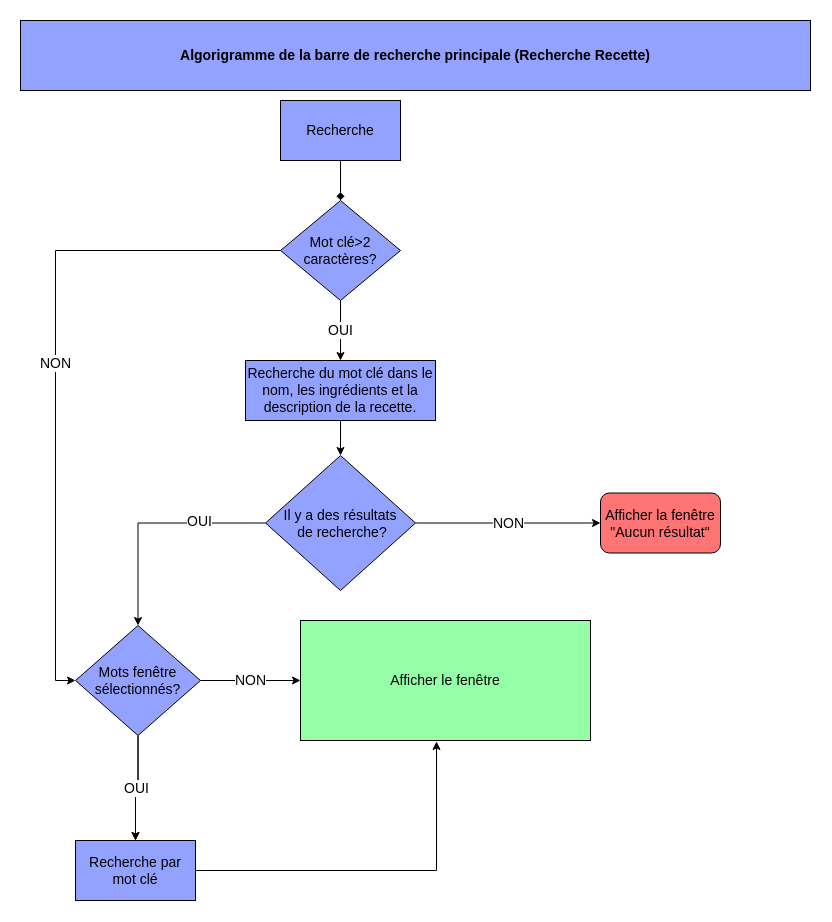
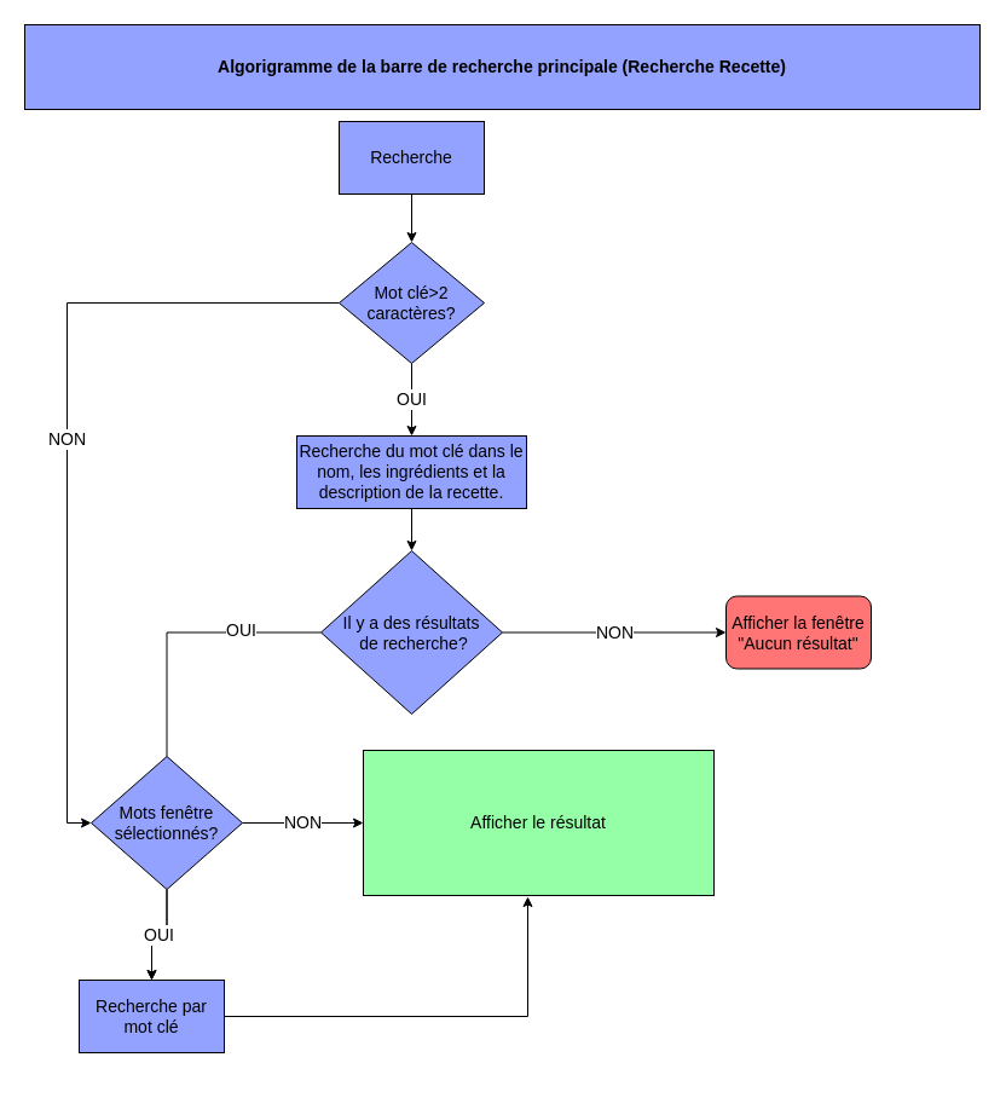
- <mxCell id="3" style="edgeStyle=orthogonalEdgeStyle;rounded=0;orthogonalLoop=1;jettySize=auto;html=1;entryX=0.5;entryY=0;entryDx=0;entryDy=0;fontSize=14;endArrow=diamond;" parent="1" source="4" target="7" edge="1"><mxGeometry relative="1" as="geometry" /></mxCell>
+ <mxCell id="3" style="edgeStyle=orthogonalEdgeStyle;rounded=0;orthogonalLoop=1;jettySize=auto;html=1;entryX=0.5;entryY=0;entryDx=0;entryDy=0;fontSize=14;" parent="1" source="4" target="7" edge="1"><mxGeometry relative="1" as="geometry" /></mxCell>
- <mxCell id="11" value="" style="edgeStyle=orthogonalEdgeStyle;rounded=0;orthogonalLoop=1;jettySize=auto;html=1;fontSize=14;" parent="1" source="13" target="18" edge="1"><mxGeometry relative="1" as="geometry" /></mxCell>
+ <mxCell id="11" value="" style="edgeStyle=orthogonalEdgeStyle;rounded=0;orthogonalLoop=1;jettySize=auto;html=1;fontSize=14;endArrow=none;" parent="1" source="13" target="18" edge="1"><mxGeometry relative="1" as="geometry" /></mxCell>
- <mxCell id="21" value="Afficher le fenêtre" style="whiteSpace=wrap;html=1;fontSize=14;fillColor=#94FFA6;rounded=0;" parent="1" vertex="1"><mxGeometry x="300" y="620" width="290" height="120" as="geometry" /></mxCell>
+ <mxCell id="21" value="Afficher le résultat" style="whiteSpace=wrap;html=1;fontSize=14;fillColor=#94FFA6;rounded=0;" parent="1" vertex="1"><mxGeometry x="300" y="620" width="290" height="120" as="geometry" /></mxCell>
- <mxCell id="20" value="Recherche par mot clé" style="whiteSpace=wrap;html=1;fontSize=14;fillColor=#94A2FF;rounded=0;" parent="1" vertex="1"><mxGeometry x="75" y="840" width="120" height="60" as="geometry" /></mxCell>
+ <mxCell id="20" value="Recherche par mot clé" style="whiteSpace=wrap;html=1;fontSize=14;fillColor=#94A2FF;rounded=0;" parent="1" vertex="1"><mxGeometry x="65" y="810" width="120" height="60" as="geometry" /></mxCell>
